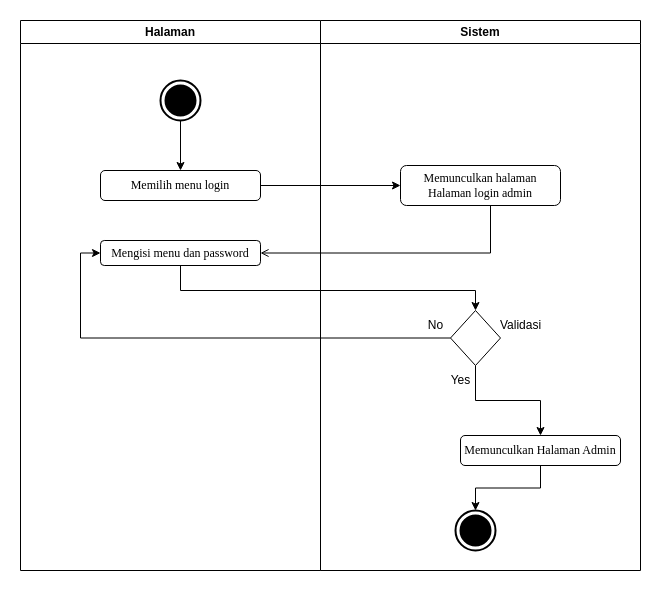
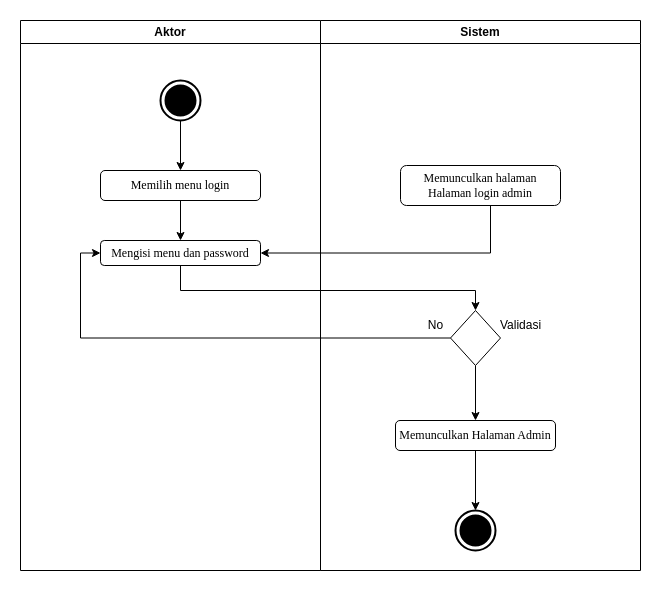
- <mxCell id="2" value="Halaman" style="swimlane;whiteSpace=wrap;html=1;" vertex="1" parent="1"><mxGeometry x="20" y="20" width="300" height="550" as="geometry" /></mxCell>
+ <mxCell id="2" value="Aktor" style="swimlane;whiteSpace=wrap;html=1;" vertex="1" parent="1"><mxGeometry x="20" y="20" width="300" height="550" as="geometry" /></mxCell>
- <mxCell id="17" style="edgeStyle=orthogonalEdgeStyle;rounded=0;orthogonalLoop=1;jettySize=auto;html=1;entryX=0;entryY=0.5;entryDx=0;entryDy=0;" edge="1" parent="1" source="5" target="8"><mxGeometry relative="1" as="geometry" /></mxCell>
+ <mxCell id="17" style="edgeStyle=orthogonalEdgeStyle;rounded=0;orthogonalLoop=1;jettySize=auto;html=1;" edge="1" parent="1" source="5" target="6"><mxGeometry relative="1" as="geometry" /></mxCell>
- <mxCell id="18" style="edgeStyle=orthogonalEdgeStyle;rounded=0;orthogonalLoop=1;jettySize=auto;html=1;entryX=1;entryY=0.5;entryDx=0;entryDy=0;endArrow=open;" edge="1" parent="1" source="8" target="6"><mxGeometry relative="1" as="geometry"><Array as="points"><mxPoint x="490" y="253" /><mxPoint x="260" y="253" /></Array></mxGeometry></mxCell>
+ <mxCell id="18" style="edgeStyle=orthogonalEdgeStyle;rounded=0;orthogonalLoop=1;jettySize=auto;html=1;entryX=1;entryY=0.5;entryDx=0;entryDy=0;" edge="1" parent="1" source="8" target="6"><mxGeometry relative="1" as="geometry"><Array as="points"><mxPoint x="490" y="253" /><mxPoint x="260" y="253" /></Array></mxGeometry></mxCell>
- <mxCell id="15" value="Yes" style="text;html=1;align=center;verticalAlign=middle;resizable=0;points=[];autosize=1;strokeColor=none;fillColor=none;" vertex="1" parent="7"><mxGeometry x="120" y="345" width="40" height="30" as="geometry" /></mxCell>
- <mxCell id="12" value="&lt;font face=&quot;Times New Roman&quot;&gt;Memunculkan Halaman Admin&lt;/font&gt;" style="shape=rect;html=1;rounded=1;whiteSpace=wrap;align=center;" vertex="1" parent="7"><mxGeometry x="140" y="415" width="160" height="30" as="geometry" /></mxCell>
+ <mxCell id="12" value="&lt;font face=&quot;Times New Roman&quot;&gt;Memunculkan Halaman Admin&lt;/font&gt;" style="shape=rect;html=1;rounded=1;whiteSpace=wrap;align=center;" vertex="1" parent="7"><mxGeometry x="75" y="400" width="160" height="30" as="geometry" /></mxCell>
